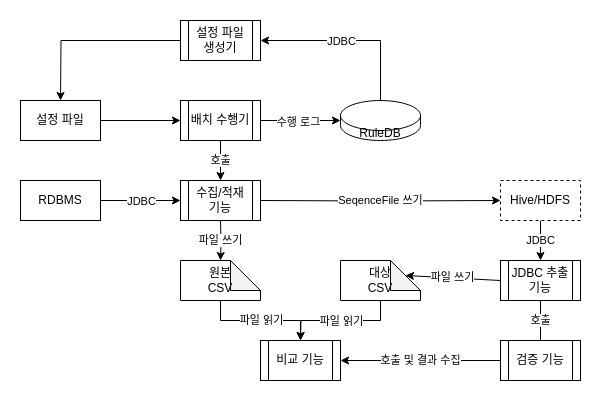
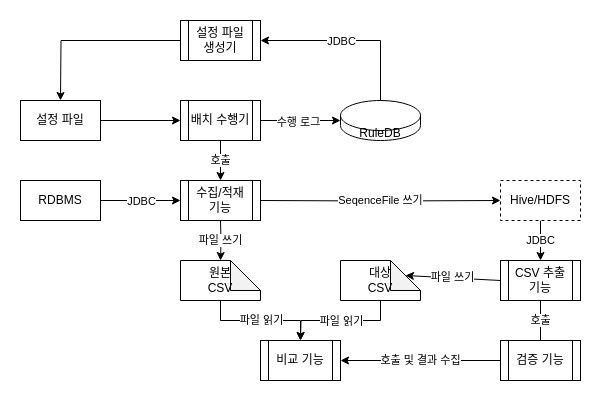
- <mxCell id="21" value="JDBC 추출&lt;br&gt;기능" style="shape=process;whiteSpace=wrap;html=1;backgroundOutline=1;" parent="1" vertex="1"><mxGeometry x="500" y="260" width="80" height="40" as="geometry" /></mxCell>
+ <mxCell id="21" value="CSV 추출&lt;br&gt;기능" style="shape=process;whiteSpace=wrap;html=1;backgroundOutline=1;" parent="1" vertex="1"><mxGeometry x="500" y="260" width="80" height="40" as="geometry" /></mxCell>
